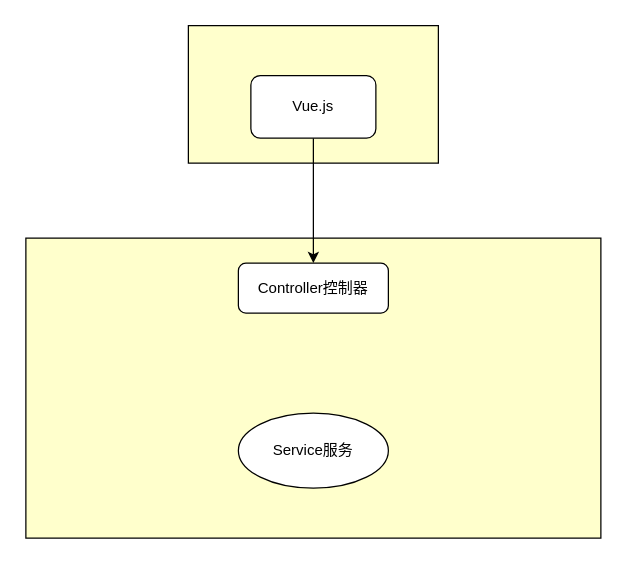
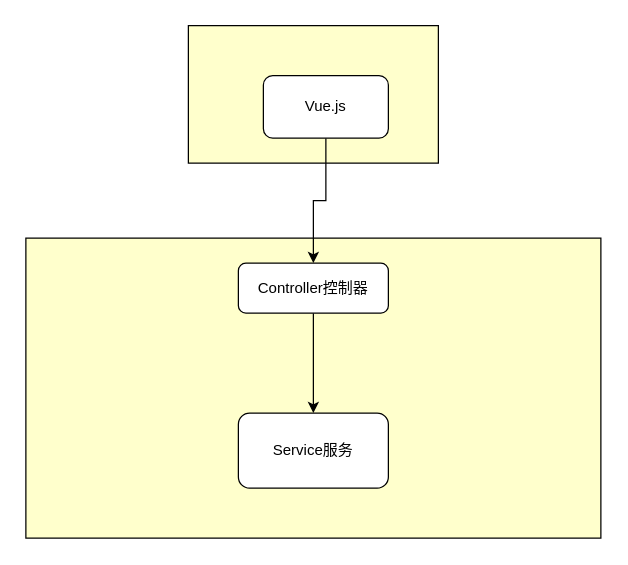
- <mxCell id="7" value="Vue.js" style="rounded=1;whiteSpace=wrap;html=1;" vertex="1" parent="1"><mxGeometry x="200" y="60" width="100" height="50" as="geometry" /></mxCell>
+ <mxCell id="7" value="Vue.js" style="rounded=1;whiteSpace=wrap;html=1;" vertex="1" parent="1"><mxGeometry x="210" y="60" width="100" height="50" as="geometry" /></mxCell>
+ <mxCell id="4" style="edgeStyle=orthogonalEdgeStyle;rounded=0;orthogonalLoop=1;jettySize=auto;html=1;" edge="1" parent="1" source="5" target="8"><mxGeometry relative="1" as="geometry" /></mxCell>
- <mxCell id="8" value="Service服务" style="ellipse;whiteSpace=wrap;html=1;" vertex="1" parent="1"><mxGeometry x="190" y="330" width="120" height="60" as="geometry" /></mxCell>
+ <mxCell id="8" value="Service服务" style="rounded=1;whiteSpace=wrap;html=1;" vertex="1" parent="1"><mxGeometry x="190" y="330" width="120" height="60" as="geometry" /></mxCell>
